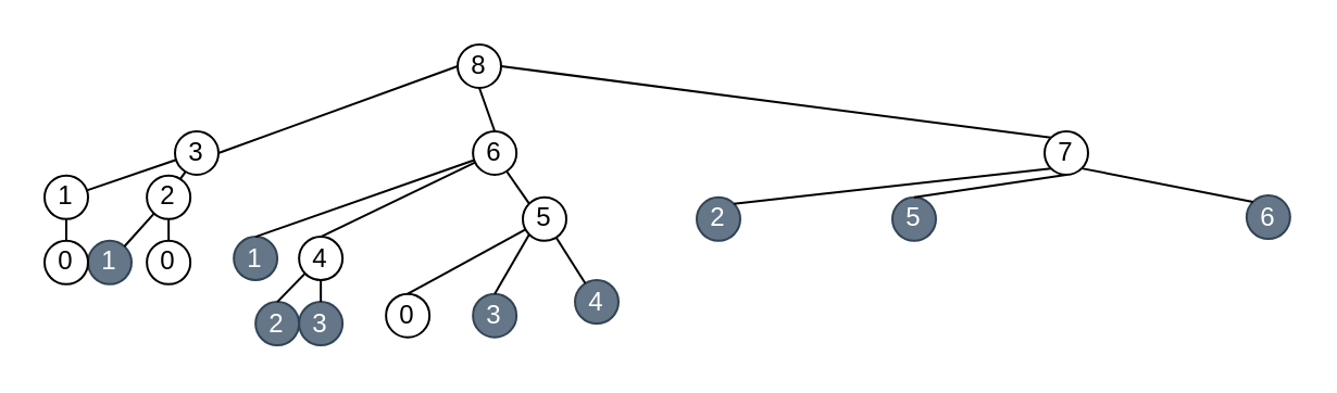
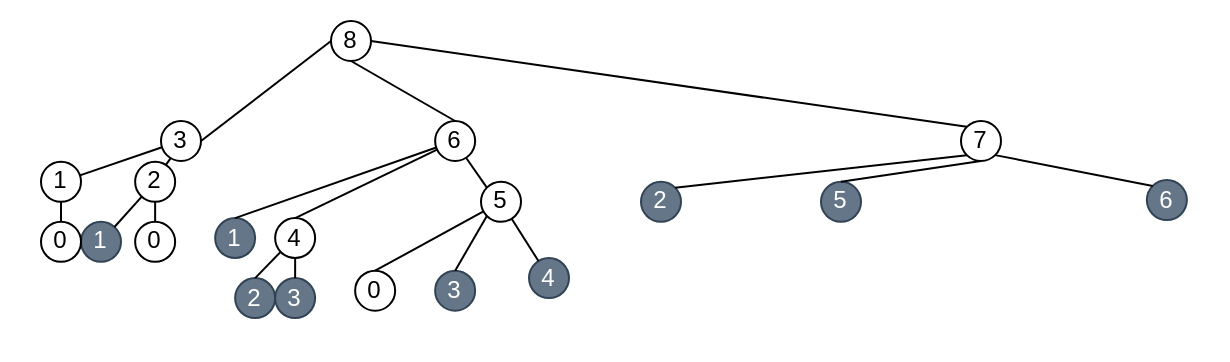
- <mxCell id="2" value="8" style="ellipse;whiteSpace=wrap;html=1;aspect=fixed;" parent="1" vertex="1"><mxGeometry x="210" y="20" width="20" height="20" as="geometry" /></mxCell>
+ <mxCell id="2" value="8" style="ellipse;whiteSpace=wrap;html=1;aspect=fixed;" parent="1" vertex="1"><mxGeometry x="165" y="10" width="20" height="20" as="geometry" /></mxCell>
